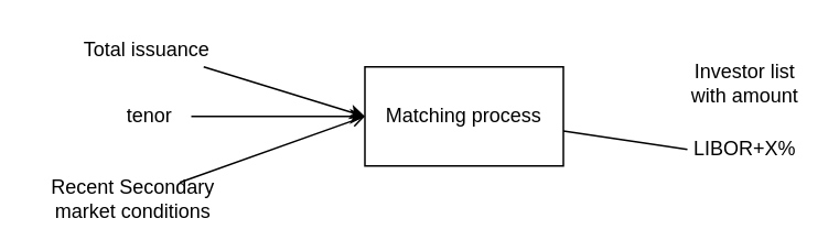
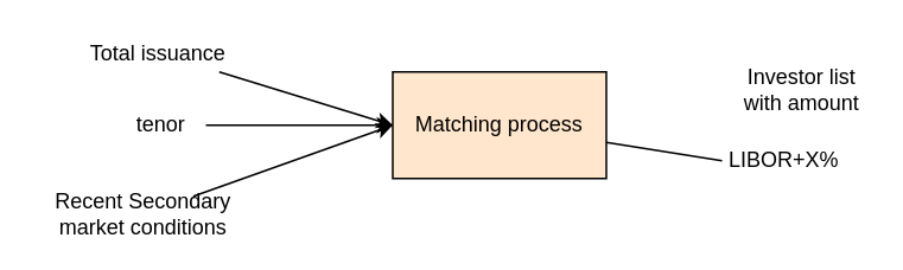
- <mxCell id="9" value="Matching process" style="rounded=0;whiteSpace=wrap;html=1;" vertex="1" parent="1"><mxGeometry x="220" y="40" width="120" height="60" as="geometry" /></mxCell>
+ <mxCell id="9" value="Matching process" style="rounded=0;whiteSpace=wrap;html=1;fillColor=#ffe6cc;" vertex="1" parent="1"><mxGeometry x="220" y="40" width="120" height="60" as="geometry" /></mxCell>
- <mxCell id="6" style="edgeStyle=none;rounded=0;orthogonalLoop=1;jettySize=auto;html=1;entryX=0;entryY=0.5;entryDx=0;entryDy=0;endArrow=open;" edge="1" parent="1" source="7" target="9"><mxGeometry relative="1" as="geometry" /></mxCell>
+ <mxCell id="6" style="edgeStyle=none;rounded=0;orthogonalLoop=1;jettySize=auto;html=1;entryX=0;entryY=0.5;entryDx=0;entryDy=0;" edge="1" parent="1" source="7" target="9"><mxGeometry relative="1" as="geometry" /></mxCell>
- <mxCell id="11" value="LIBOR+X%" style="text;html=1;strokeColor=none;fillColor=none;align=center;verticalAlign=middle;whiteSpace=wrap;rounded=0;" vertex="1" parent="1"><mxGeometry x="415" y="80" width="70" height="20" as="geometry" /></mxCell>
+ <mxCell id="11" value="LIBOR+X%" style="text;html=1;strokeColor=none;fillColor=none;align=center;verticalAlign=middle;whiteSpace=wrap;rounded=0;" vertex="1" parent="1"><mxGeometry x="405" y="80" width="70" height="20" as="geometry" /></mxCell>
